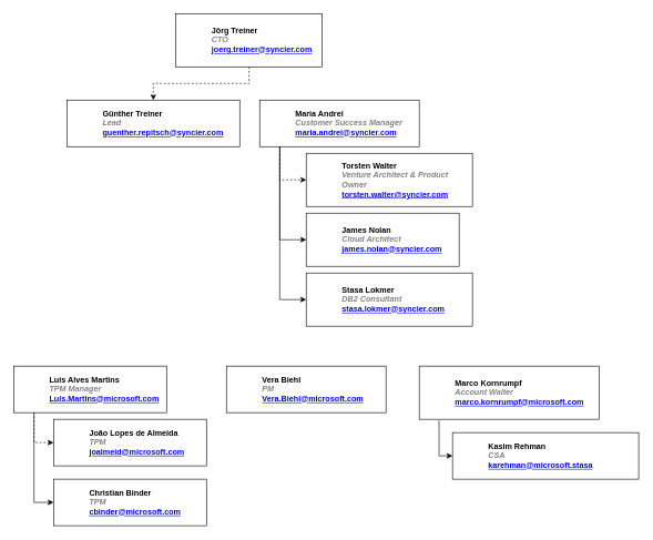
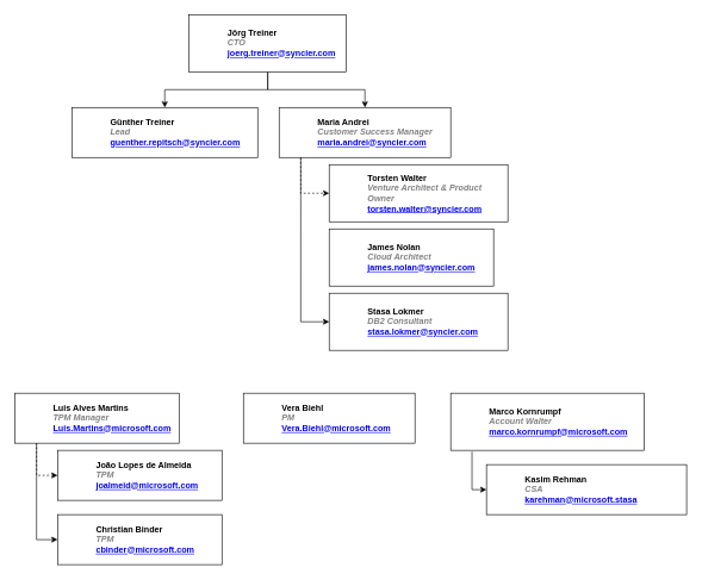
- <mxCell id="3" style="edgeStyle=orthogonalEdgeStyle;rounded=0;orthogonalLoop=1;jettySize=auto;html=1;exitX=0.5;exitY=1;exitDx=0;exitDy=0;dashed=1;" edge="1" parent="1" source="4" target="5"><mxGeometry relative="1" as="geometry" /></mxCell>
+ <mxCell id="3" style="edgeStyle=orthogonalEdgeStyle;rounded=0;orthogonalLoop=1;jettySize=auto;html=1;exitX=0.5;exitY=1;exitDx=0;exitDy=0;" edge="1" parent="1" source="4" target="5"><mxGeometry relative="1" as="geometry" /></mxCell>
+ <mxCell id="2" style="edgeStyle=orthogonalEdgeStyle;rounded=0;orthogonalLoop=1;jettySize=auto;html=1;exitX=0.5;exitY=1;exitDx=0;exitDy=0;" edge="1" parent="1" source="4" target="9"><mxGeometry relative="1" as="geometry" /></mxCell>
- <mxCell id="7" style="edgeStyle=orthogonalEdgeStyle;rounded=0;orthogonalLoop=1;jettySize=auto;html=1;exitX=0.126;exitY=1.012;exitDx=0;exitDy=0;entryX=0;entryY=0.5;entryDx=0;entryDy=0;exitPerimeter=0;" edge="1" parent="1" source="9" target="11"><mxGeometry relative="1" as="geometry" /></mxCell>
